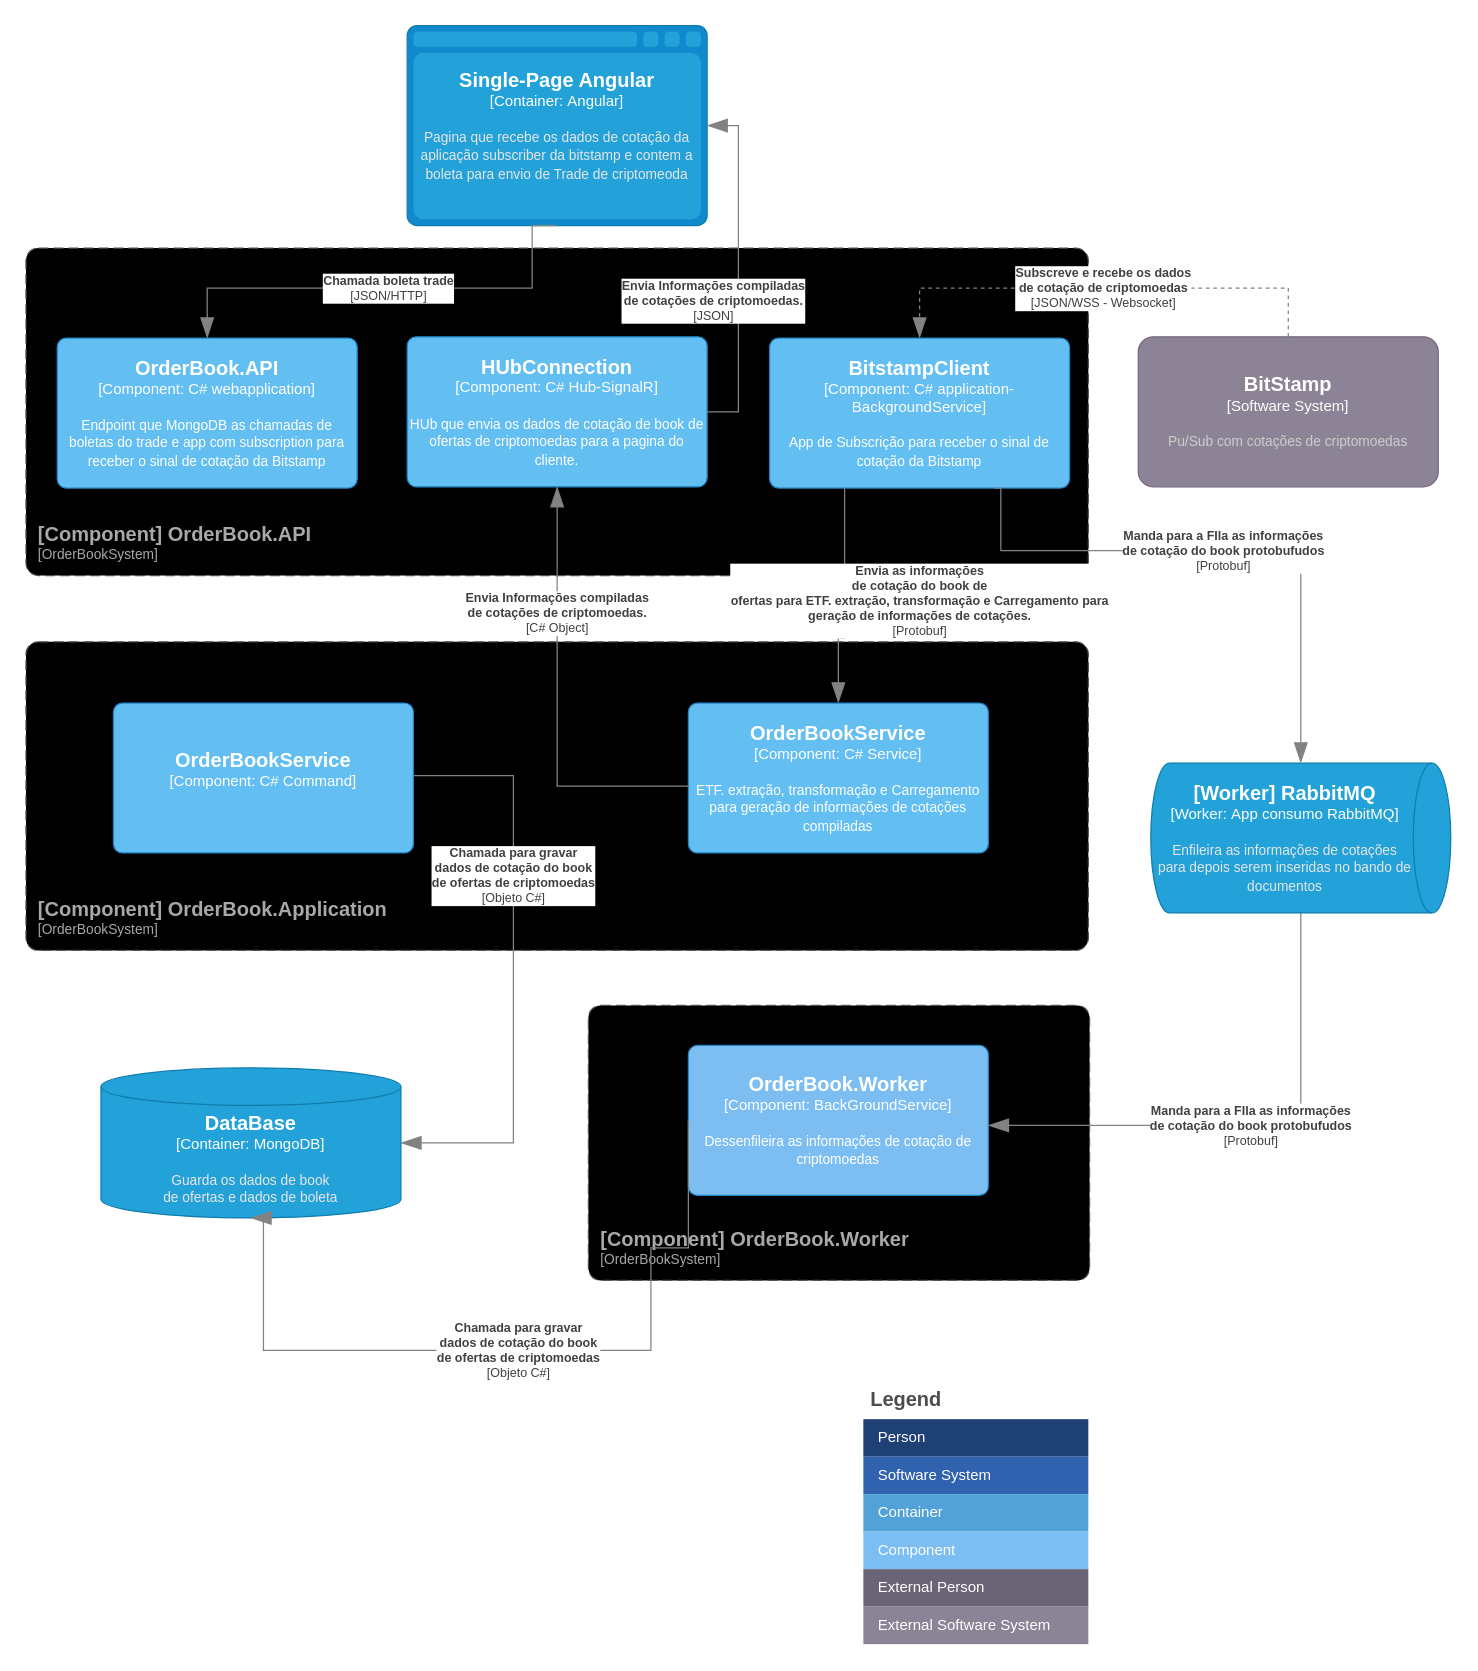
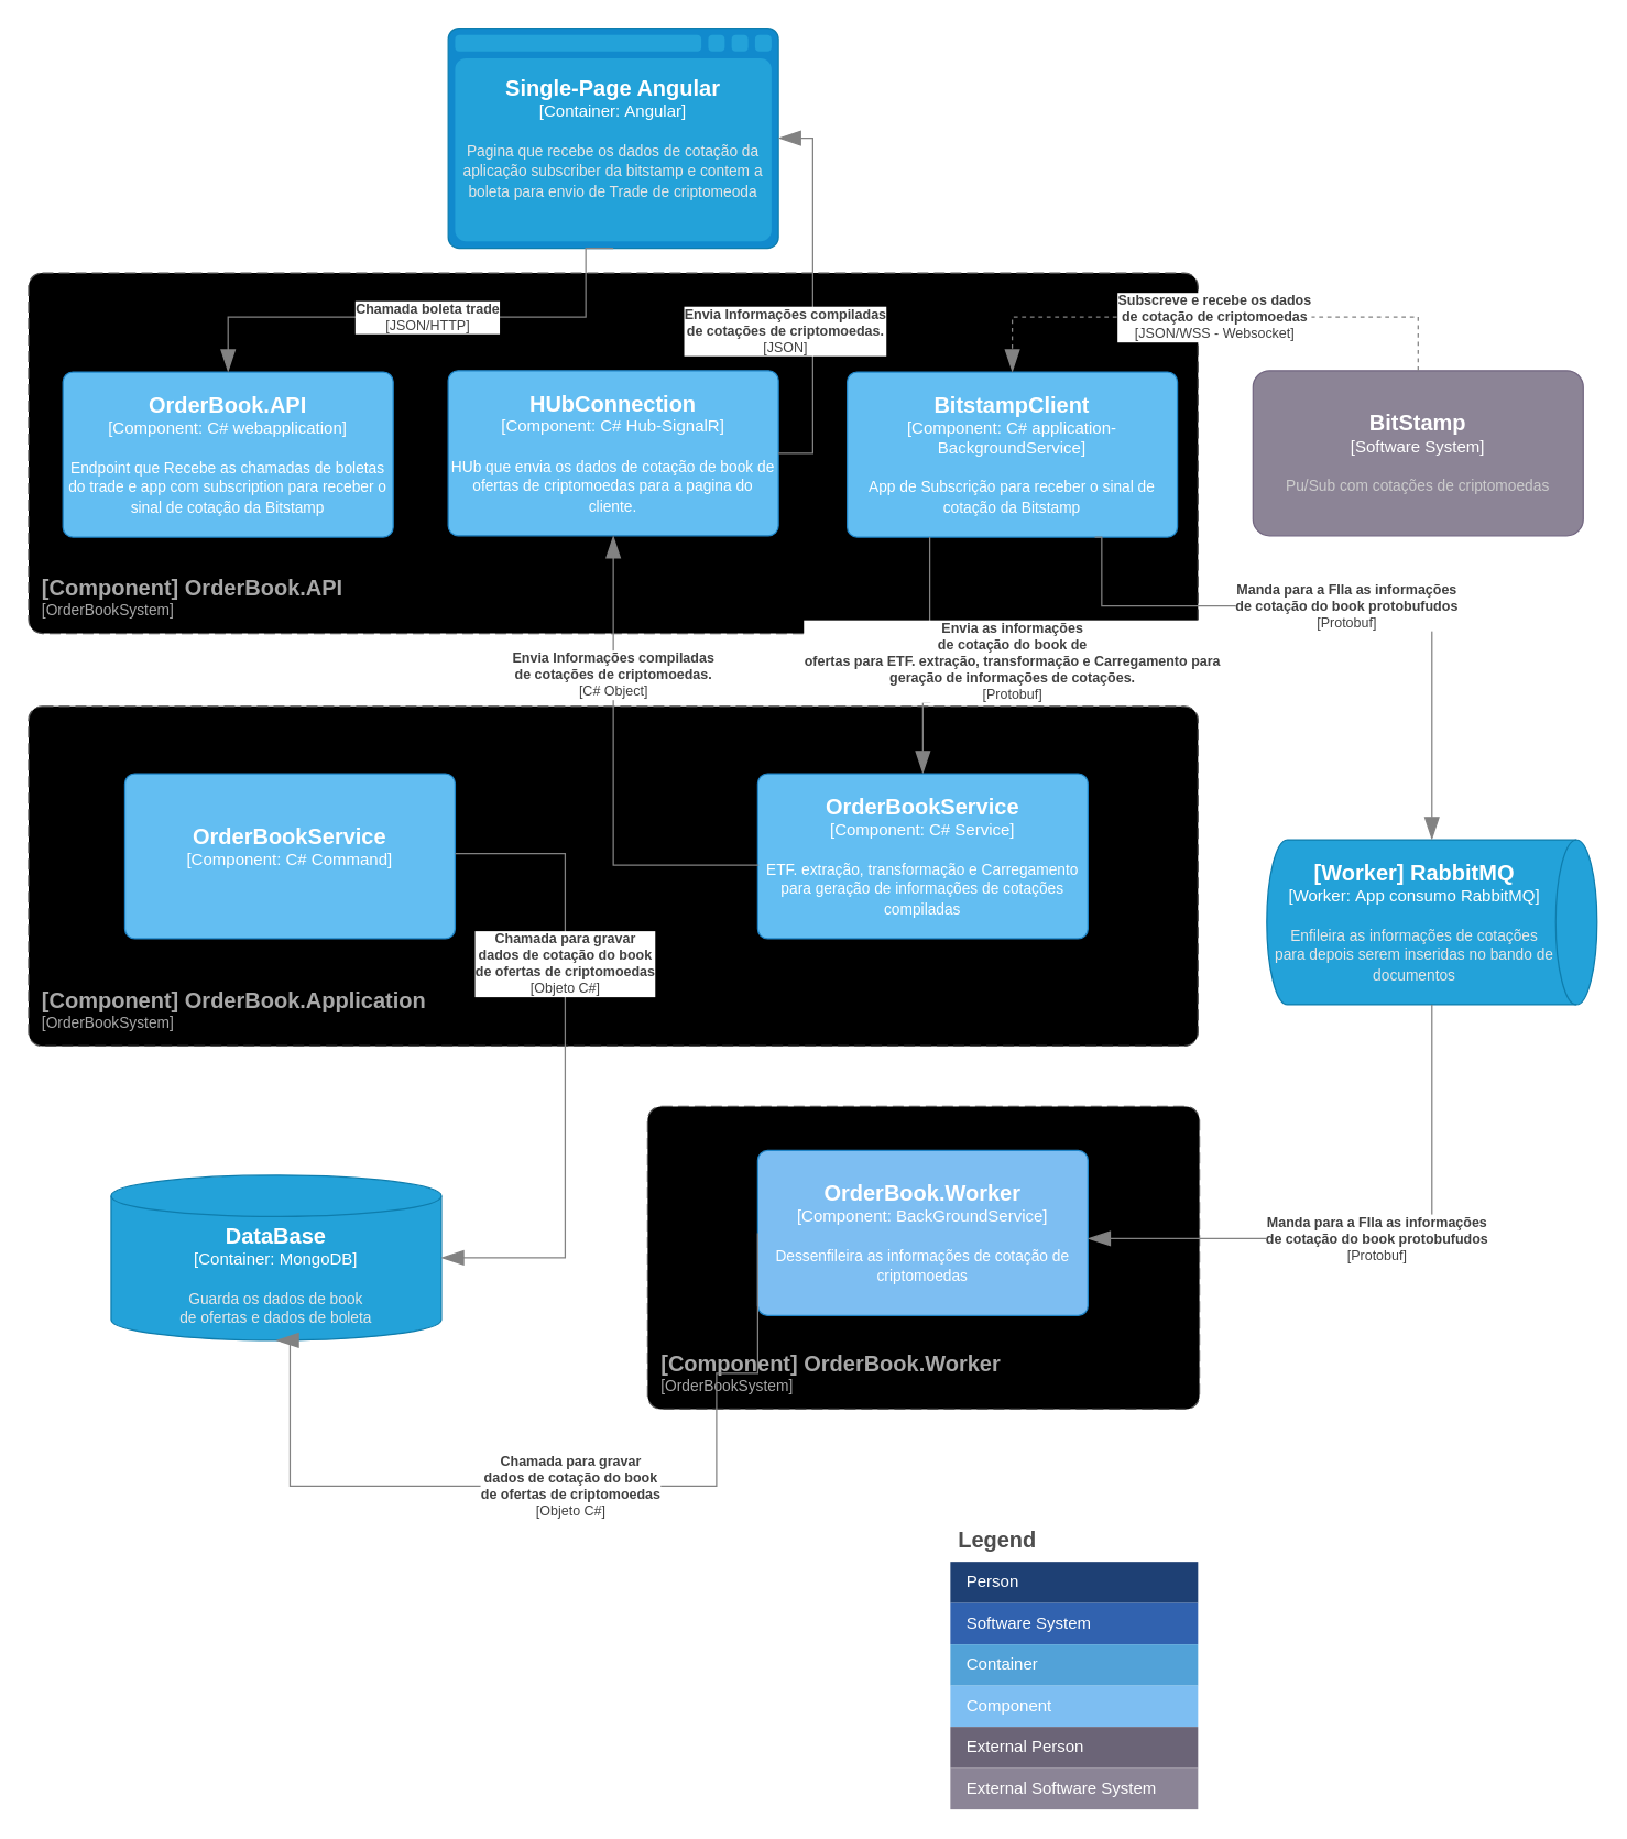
- <mxCell id="22" value="&lt;font style=&quot;font-size: 16px&quot;&gt;&lt;b&gt;OrderBook.API&lt;/b&gt;&lt;/font&gt;&lt;div&gt;[Component: C# webapplication]&lt;/div&gt;&lt;br&gt;&lt;div&gt;&lt;font style=&quot;font-size: 11px&quot;&gt;Endpoint que MongoDB as chamadas de boletas do trade e app com subscription para receber o sinal de cotação da Bitstamp&lt;/font&gt;&lt;/div&gt;" style="rounded=1;whiteSpace=wrap;html=1;labelBackgroundColor=none;fillColor=#63BEF2;fontColor=#ffffff;align=center;arcSize=6;strokeColor=#2086C9;metaEdit=1;resizable=0;points=[[0.25,0,0],[0.5,0,0],[0.75,0,0],[1,0.25,0],[1,0.5,0],[1,0.75,0],[0.75,1,0],[0.5,1,0],[0.25,1,0],[0,0.75,0],[0,0.5,0],[0,0.25,0]];" vertex="1" parent="1"><mxGeometry x="45" y="270" width="240" height="120" as="geometry" /></mxCell>
+ <mxCell id="22" value="&lt;font style=&quot;font-size: 16px&quot;&gt;&lt;b&gt;OrderBook.API&lt;/b&gt;&lt;/font&gt;&lt;div&gt;[Component: C# webapplication]&lt;/div&gt;&lt;br&gt;&lt;div&gt;&lt;font style=&quot;font-size: 11px&quot;&gt;Endpoint que Recebe as chamadas de boletas do trade e app com subscription para receber o sinal de cotação da Bitstamp&lt;/font&gt;&lt;/div&gt;" style="rounded=1;whiteSpace=wrap;html=1;labelBackgroundColor=none;fillColor=#63BEF2;fontColor=#ffffff;align=center;arcSize=6;strokeColor=#2086C9;metaEdit=1;resizable=0;points=[[0.25,0,0],[0.5,0,0],[0.75,0,0],[1,0.25,0],[1,0.5,0],[1,0.75,0],[0.75,1,0],[0.5,1,0],[0.25,1,0],[0,0.75,0],[0,0.5,0],[0,0.25,0]];" vertex="1" parent="1"><mxGeometry x="45" y="270" width="240" height="120" as="geometry" /></mxCell>
